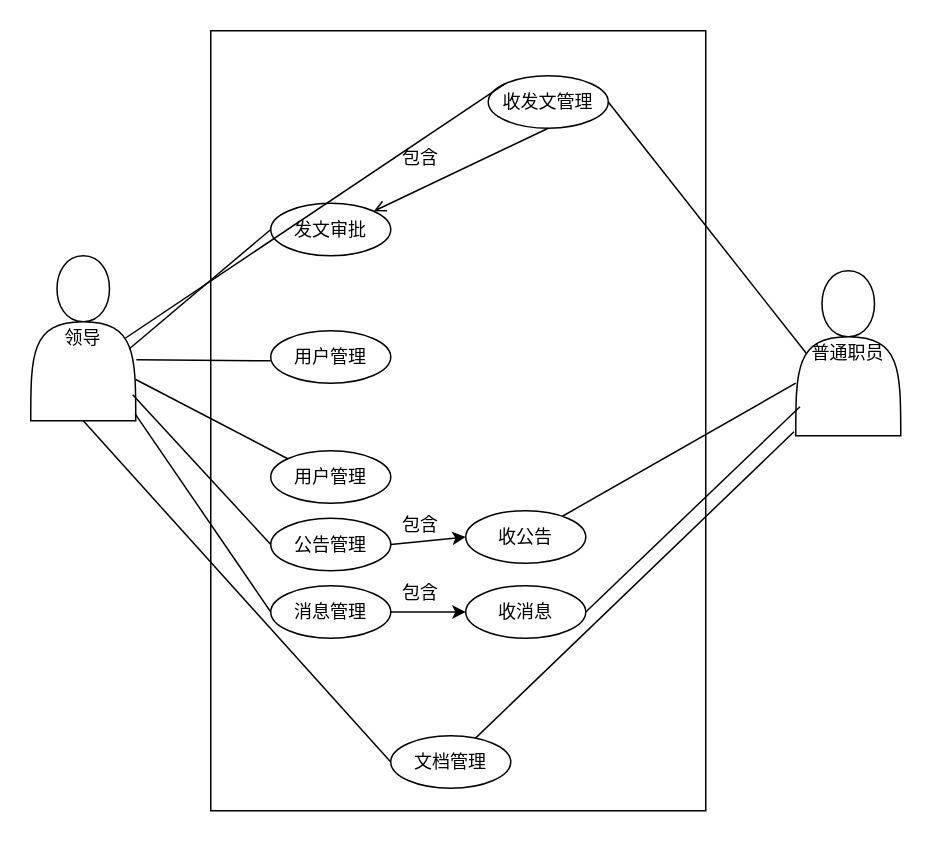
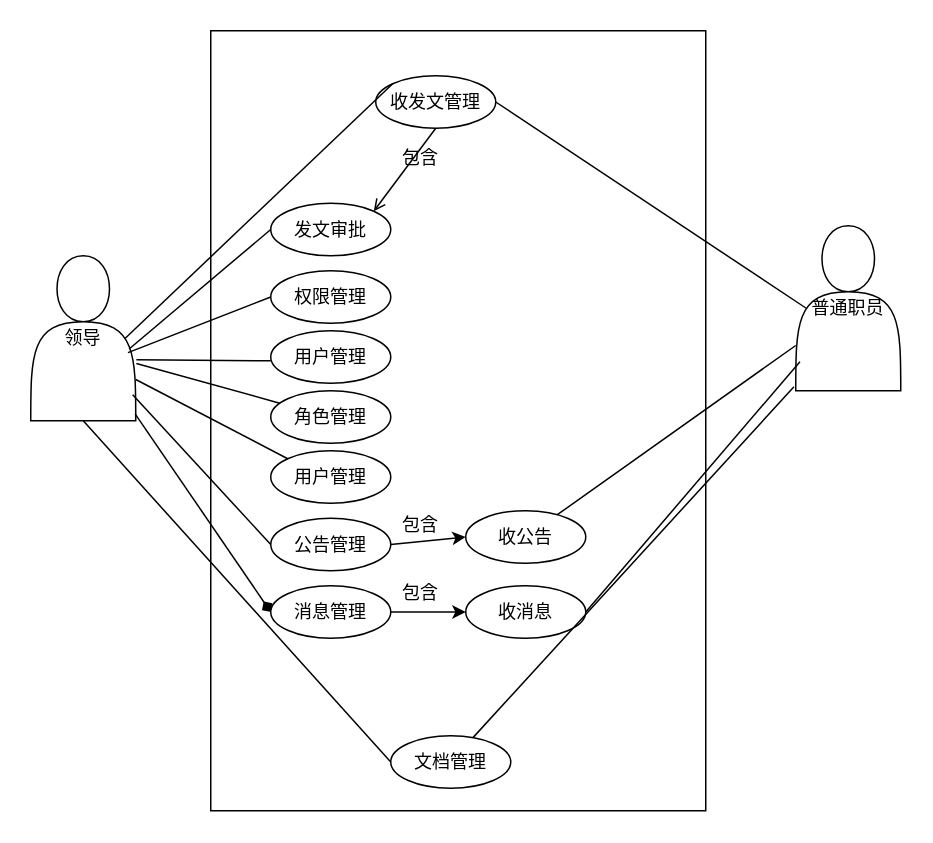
- <mxCell id="14" value="收发文管理" style="ellipse;whiteSpace=wrap;html=1;" vertex="1" parent="1"><mxGeometry x="325" y="50" width="80" height="35" as="geometry" /></mxCell>
+ <mxCell id="14" value="收发文管理" style="ellipse;whiteSpace=wrap;html=1;" vertex="1" parent="1"><mxGeometry x="250" y="50" width="80" height="35" as="geometry" /></mxCell>
+ <mxCell id="5" value="权限管理" style="ellipse;whiteSpace=wrap;html=1;" vertex="1" parent="1"><mxGeometry x="180" y="180" width="80" height="35" as="geometry" /></mxCell>
+ <mxCell id="24" value="" style="endArrow=none;html=1;rounded=0;exitX=0.926;exitY=0.587;exitDx=0;exitDy=0;exitPerimeter=0;entryX=0;entryY=0.5;entryDx=0;entryDy=0;" edge="1" parent="1" source="2" target="5"><mxGeometry width="50" height="50" relative="1" as="geometry"><mxPoint x="400" y="290" as="sourcePoint" /><mxPoint x="450" y="240" as="targetPoint" /></mxGeometry></mxCell>
- <mxCell id="4" value="普通职员" style="shape=actor;whiteSpace=wrap;html=1;" vertex="1" parent="1"><mxGeometry x="530" y="180" width="70" height="110" as="geometry" /></mxCell>
+ <mxCell id="4" value="普通职员" style="shape=actor;whiteSpace=wrap;html=1;" vertex="1" parent="1"><mxGeometry x="530" y="150" width="70" height="110" as="geometry" /></mxCell>
+ <mxCell id="26" value="" style="endArrow=none;html=1;rounded=0;exitX=1.006;exitY=0.653;exitDx=0;exitDy=0;exitPerimeter=0;" edge="1" parent="1" source="2" target="7"><mxGeometry width="50" height="50" relative="1" as="geometry"><mxPoint x="400" y="290" as="sourcePoint" /><mxPoint x="450" y="240" as="targetPoint" /></mxGeometry></mxCell>
+ <mxCell id="7" value="角色管理" style="ellipse;whiteSpace=wrap;html=1;" vertex="1" parent="1"><mxGeometry x="180" y="260" width="80" height="35" as="geometry" /></mxCell>
- <mxCell id="29" value="" style="endArrow=none;html=1;rounded=0;exitX=0.994;exitY=0.958;exitDx=0;exitDy=0;exitPerimeter=0;entryX=0;entryY=0.5;entryDx=0;entryDy=0;" edge="1" parent="1" source="2" target="12"><mxGeometry width="50" height="50" relative="1" as="geometry"><mxPoint x="400" y="290" as="sourcePoint" /><mxPoint x="450" y="240" as="targetPoint" /></mxGeometry></mxCell>
+ <mxCell id="29" value="" style="endArrow=diamond;html=1;rounded=0;exitX=0.994;exitY=0.958;exitDx=0;exitDy=0;exitPerimeter=0;entryX=0;entryY=0.5;entryDx=0;entryDy=0;" edge="1" parent="1" source="2" target="12"><mxGeometry width="50" height="50" relative="1" as="geometry"><mxPoint x="400" y="290" as="sourcePoint" /><mxPoint x="450" y="240" as="targetPoint" /></mxGeometry></mxCell>
